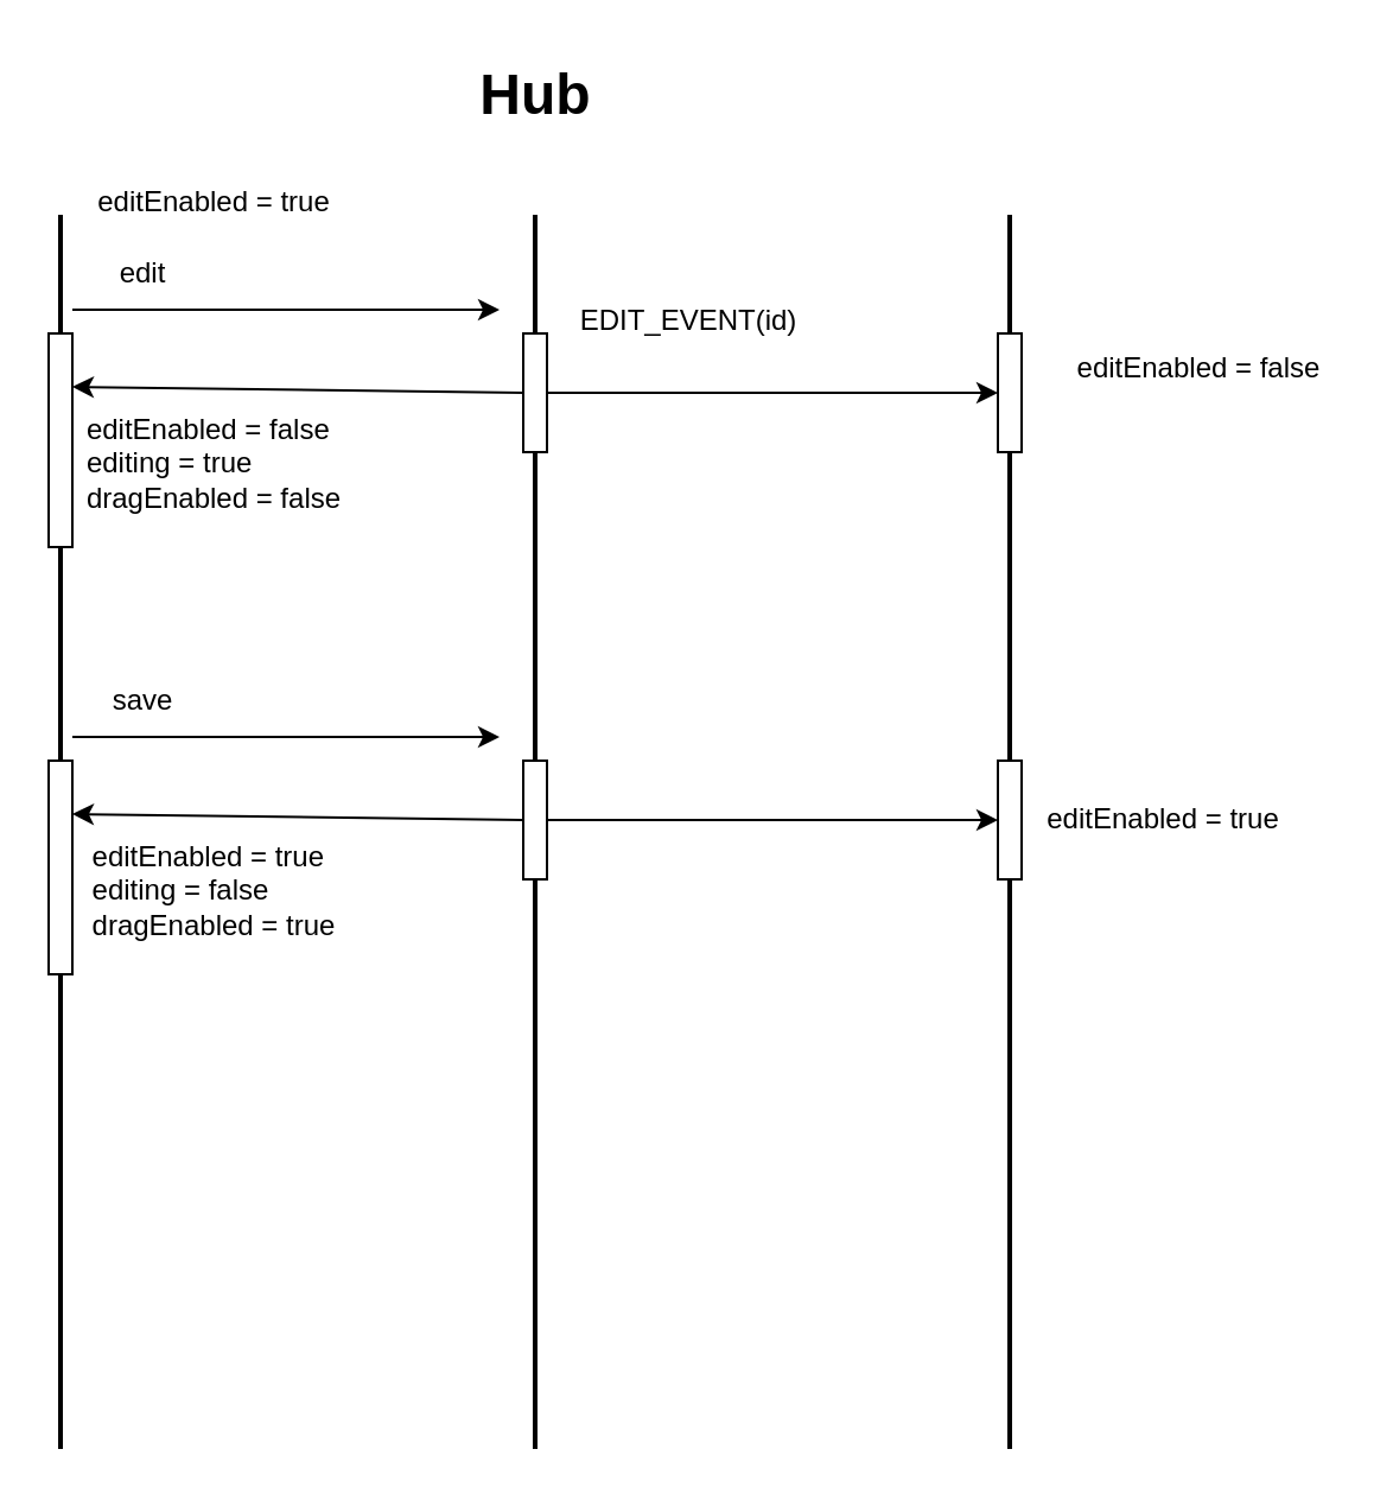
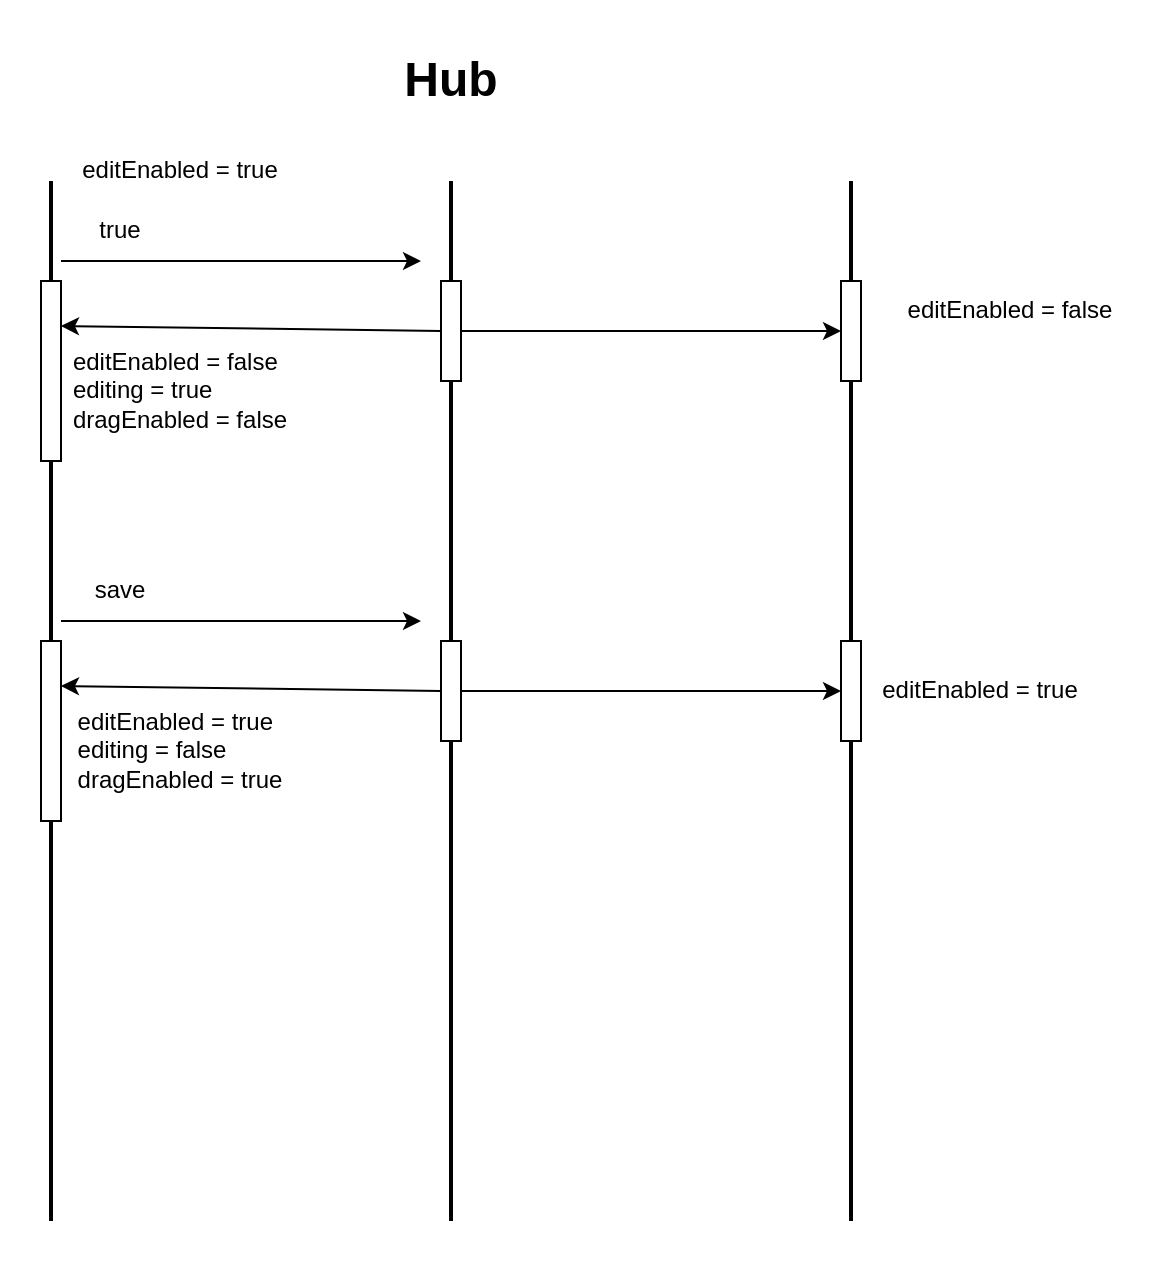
- <mxCell id="8" value="edit" style="text;html=1;strokeColor=none;fillColor=none;align=center;verticalAlign=middle;whiteSpace=wrap;rounded=0;" vertex="1" parent="1"><mxGeometry x="30" y="100" width="60" height="30" as="geometry" /></mxCell>
+ <mxCell id="8" value="true" style="text;html=1;strokeColor=none;fillColor=none;align=center;verticalAlign=middle;whiteSpace=wrap;rounded=0;" vertex="1" parent="1"><mxGeometry x="30" y="100" width="60" height="30" as="geometry" /></mxCell>
- <mxCell id="25" value="EDIT_EVENT(id)" style="text;html=1;strokeColor=none;fillColor=none;align=center;verticalAlign=middle;whiteSpace=wrap;rounded=0;" vertex="1" parent="1"><mxGeometry x="240" y="120" width="100" height="30" as="geometry" /></mxCell>
